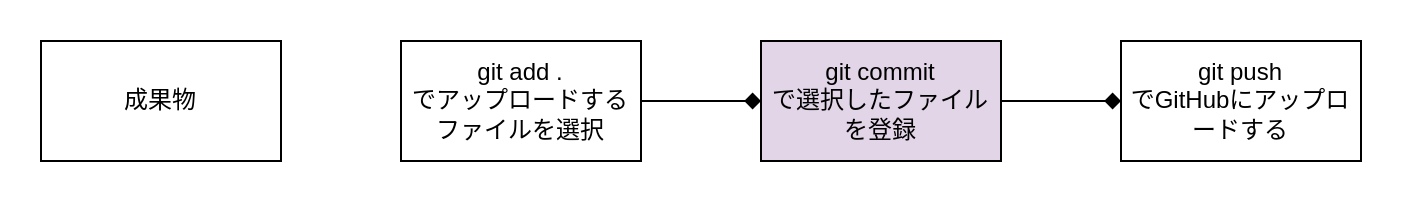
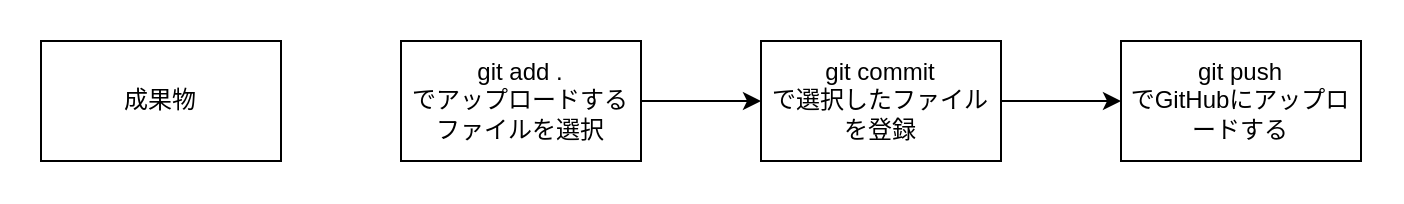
- <mxCell id="3" style="edgeStyle=none;html=1;entryX=0;entryY=0.5;entryDx=0;entryDy=0;endArrow=diamond;" edge="1" parent="1" source="4" target="6"><mxGeometry relative="1" as="geometry" /></mxCell>
+ <mxCell id="3" style="edgeStyle=none;html=1;entryX=0;entryY=0.5;entryDx=0;entryDy=0;" edge="1" parent="1" source="4" target="6"><mxGeometry relative="1" as="geometry" /></mxCell>
- <mxCell id="6" value="git commit&lt;br&gt;で選択したファイルを登録" style="whiteSpace=wrap;html=1;fillColor=#e1d5e7;" vertex="1" parent="1"><mxGeometry x="380" y="20" width="120" height="60" as="geometry" /></mxCell>
+ <mxCell id="6" value="git commit&lt;br&gt;で選択したファイルを登録" style="whiteSpace=wrap;html=1;" vertex="1" parent="1"><mxGeometry x="380" y="20" width="120" height="60" as="geometry" /></mxCell>
- <mxCell id="5" style="edgeStyle=none;html=1;exitX=1;exitY=0.5;exitDx=0;exitDy=0;endArrow=diamond;" edge="1" parent="1" source="6" target="7"><mxGeometry relative="1" as="geometry" /></mxCell>
+ <mxCell id="5" style="edgeStyle=none;html=1;exitX=1;exitY=0.5;exitDx=0;exitDy=0;" edge="1" parent="1" source="6" target="7"><mxGeometry relative="1" as="geometry" /></mxCell>
